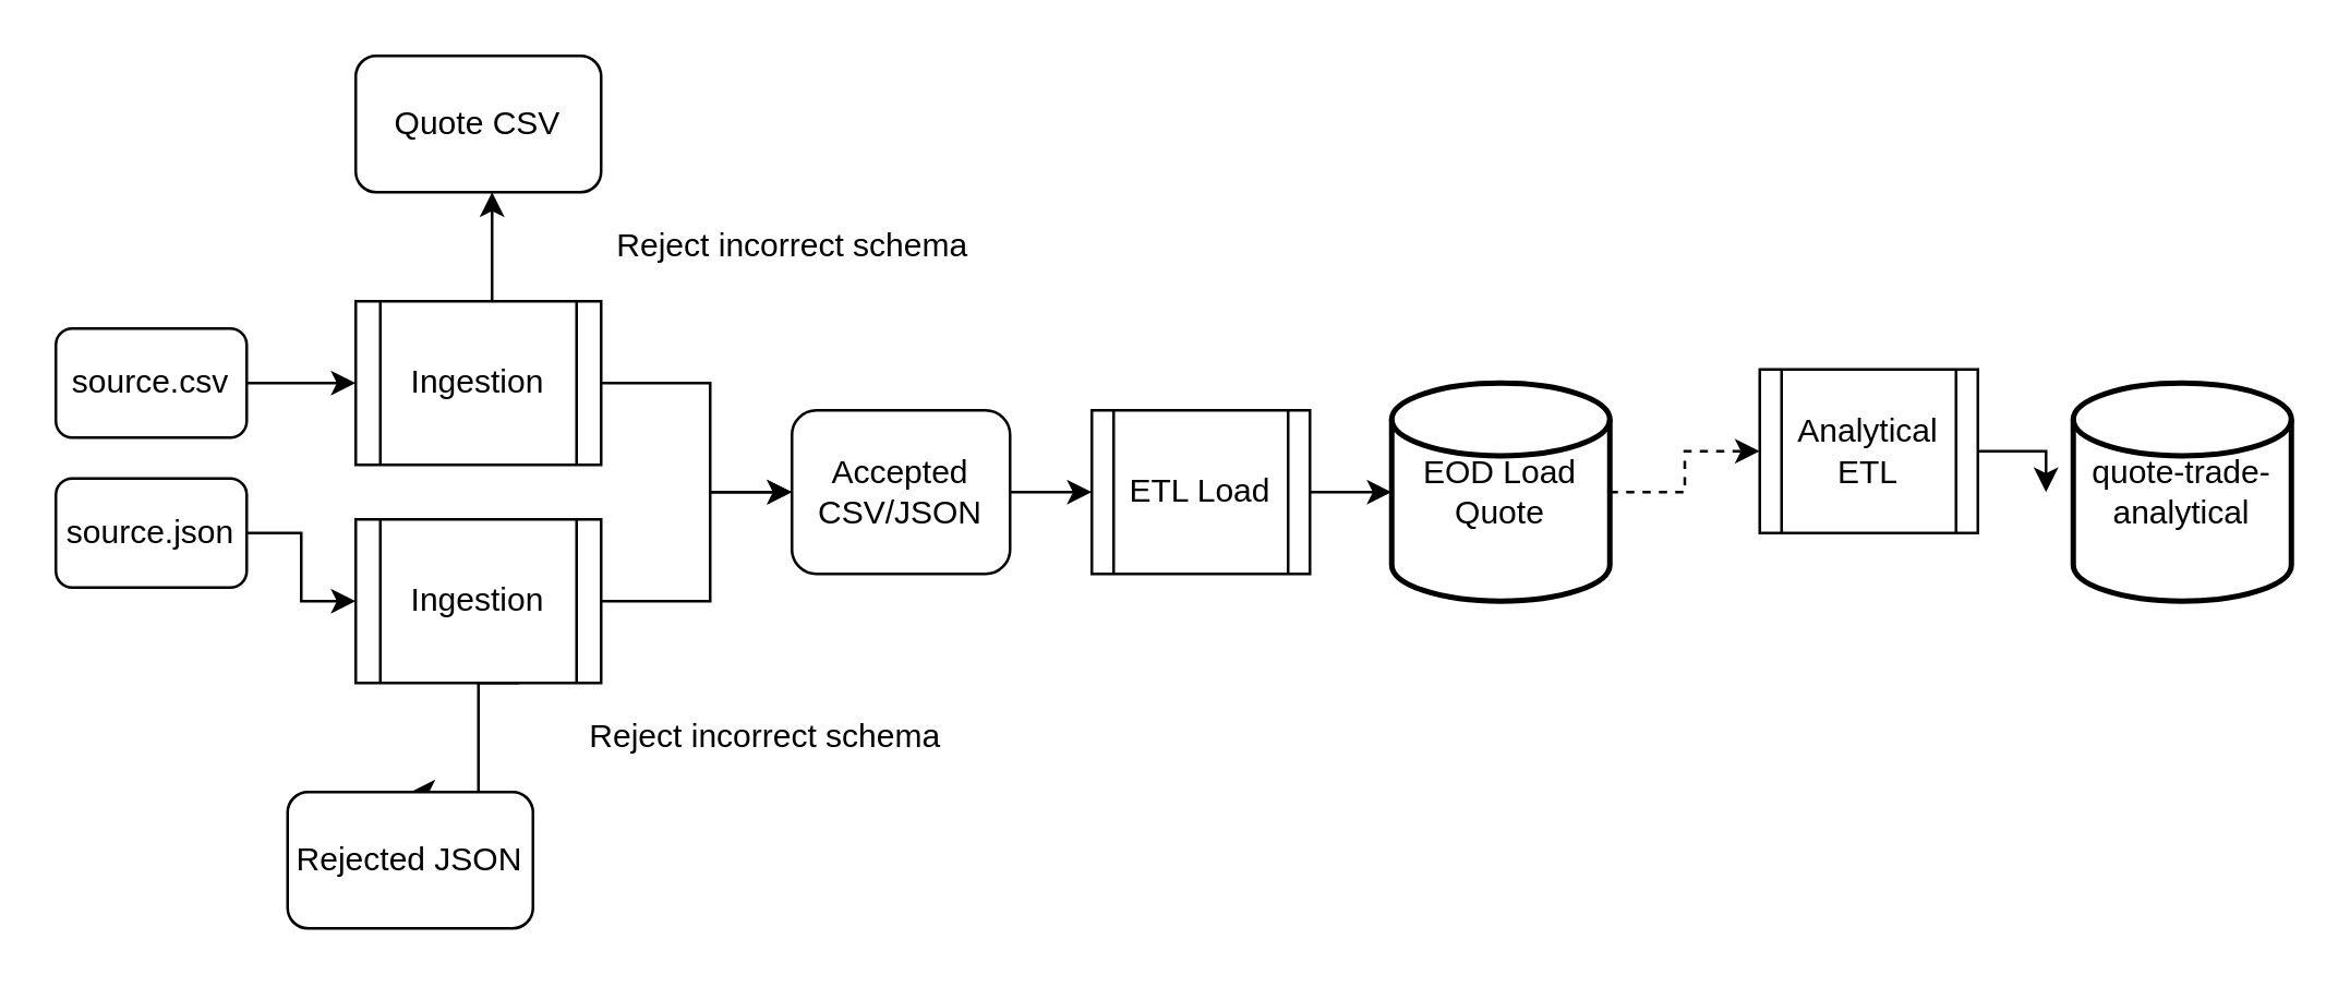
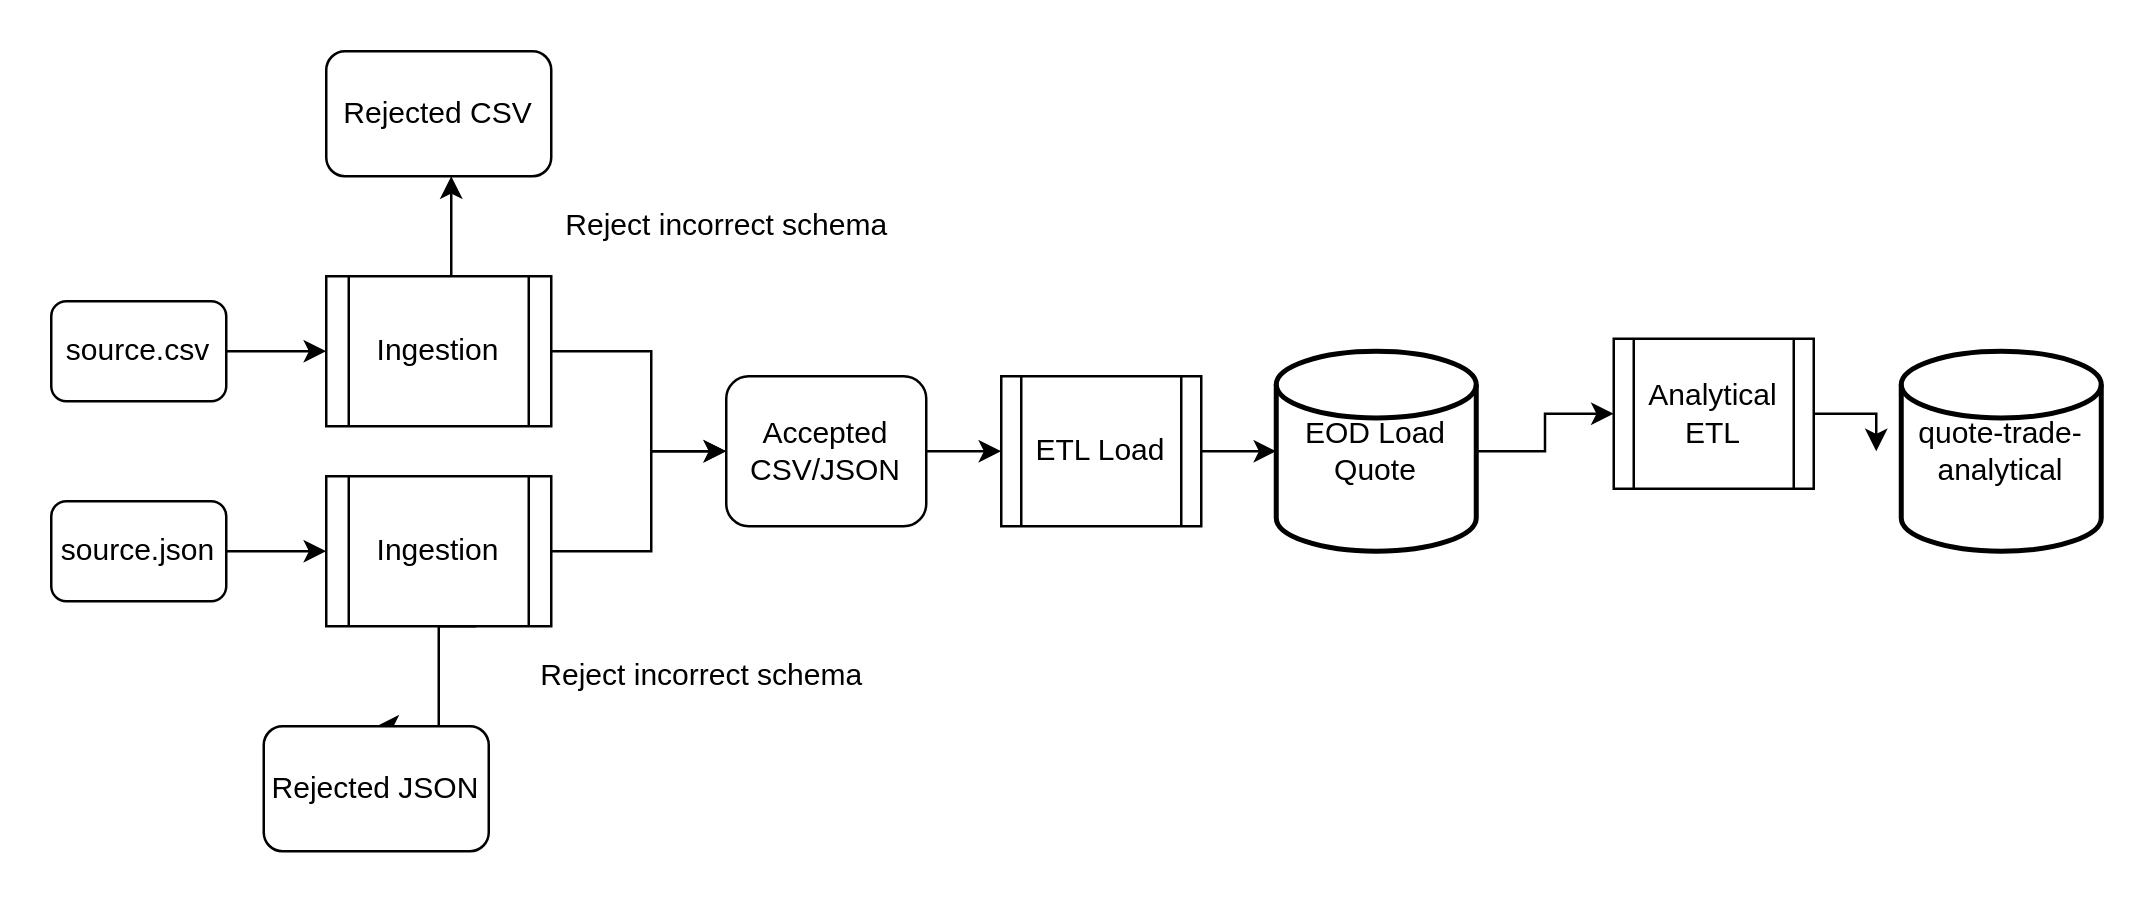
- <mxCell id="20" value="Quote CSV" style="rounded=1;whiteSpace=wrap;html=1;" vertex="1" parent="1"><mxGeometry x="130" y="20" width="90" height="50" as="geometry" /></mxCell>
+ <mxCell id="20" value="Rejected CSV" style="rounded=1;whiteSpace=wrap;html=1;" vertex="1" parent="1"><mxGeometry x="130" y="20" width="90" height="50" as="geometry" /></mxCell>
- <mxCell id="14" style="edgeStyle=orthogonalEdgeStyle;rounded=0;orthogonalLoop=1;jettySize=auto;html=1;exitX=1;exitY=0.5;exitDx=0;exitDy=0;exitPerimeter=0;entryX=0;entryY=0.5;entryDx=0;entryDy=0;dashed=1;" edge="1" parent="1" source="15" target="23"><mxGeometry relative="1" as="geometry" /></mxCell>
+ <mxCell id="14" style="edgeStyle=orthogonalEdgeStyle;rounded=0;orthogonalLoop=1;jettySize=auto;html=1;exitX=1;exitY=0.5;exitDx=0;exitDy=0;exitPerimeter=0;entryX=0;entryY=0.5;entryDx=0;entryDy=0;" edge="1" parent="1" source="15" target="23"><mxGeometry relative="1" as="geometry" /></mxCell>
- <mxCell id="9" value="source.json" style="rounded=1;whiteSpace=wrap;html=1;" vertex="1" parent="1"><mxGeometry x="20" y="175" width="70" height="40" as="geometry" /></mxCell>
+ <mxCell id="9" value="source.json" style="rounded=1;whiteSpace=wrap;html=1;" vertex="1" parent="1"><mxGeometry x="20" y="200" width="70" height="40" as="geometry" /></mxCell>
